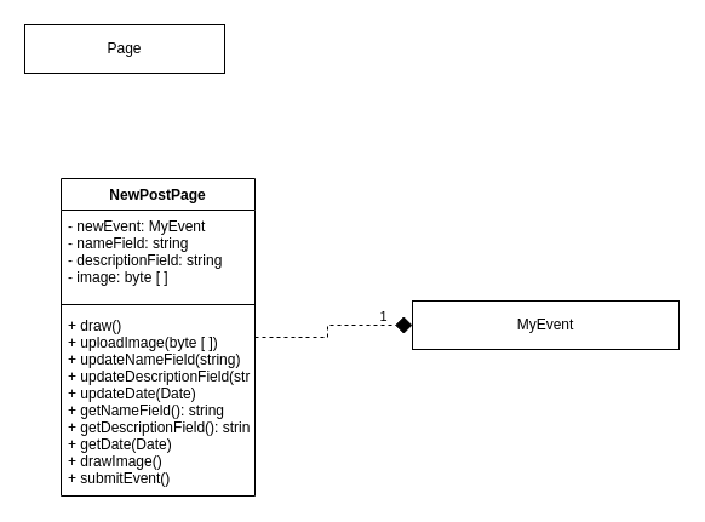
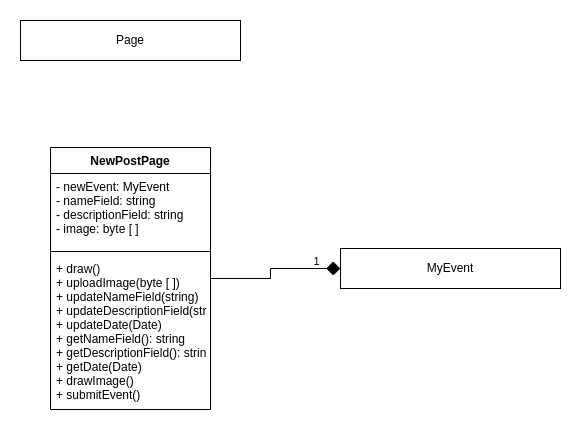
- <mxCell id="9" value="Page" style="rounded=0;whiteSpace=wrap;html=1;align=center;" vertex="1" parent="1"><mxGeometry x="20" y="20" width="165" height="40" as="geometry" /></mxCell>
+ <mxCell id="9" value="Page" style="rounded=0;whiteSpace=wrap;html=1;align=center;" vertex="1" parent="1"><mxGeometry x="20" y="20" width="220" height="40" as="geometry" /></mxCell>
- <mxCell id="2" style="edgeStyle=orthogonalEdgeStyle;rounded=0;orthogonalLoop=1;jettySize=auto;html=1;exitX=1;exitY=0.5;exitDx=0;exitDy=0;entryX=0;entryY=0.5;entryDx=0;entryDy=0;endSize=12;endArrow=diamond;endFill=1;dashed=1;" edge="1" parent="1" source="4" target="8"><mxGeometry relative="1" as="geometry" /></mxCell>
+ <mxCell id="2" style="edgeStyle=orthogonalEdgeStyle;rounded=0;orthogonalLoop=1;jettySize=auto;html=1;exitX=1;exitY=0.5;exitDx=0;exitDy=0;entryX=0;entryY=0.5;entryDx=0;entryDy=0;endSize=12;endArrow=diamond;endFill=1;" edge="1" parent="1" source="4" target="8"><mxGeometry relative="1" as="geometry" /></mxCell>
